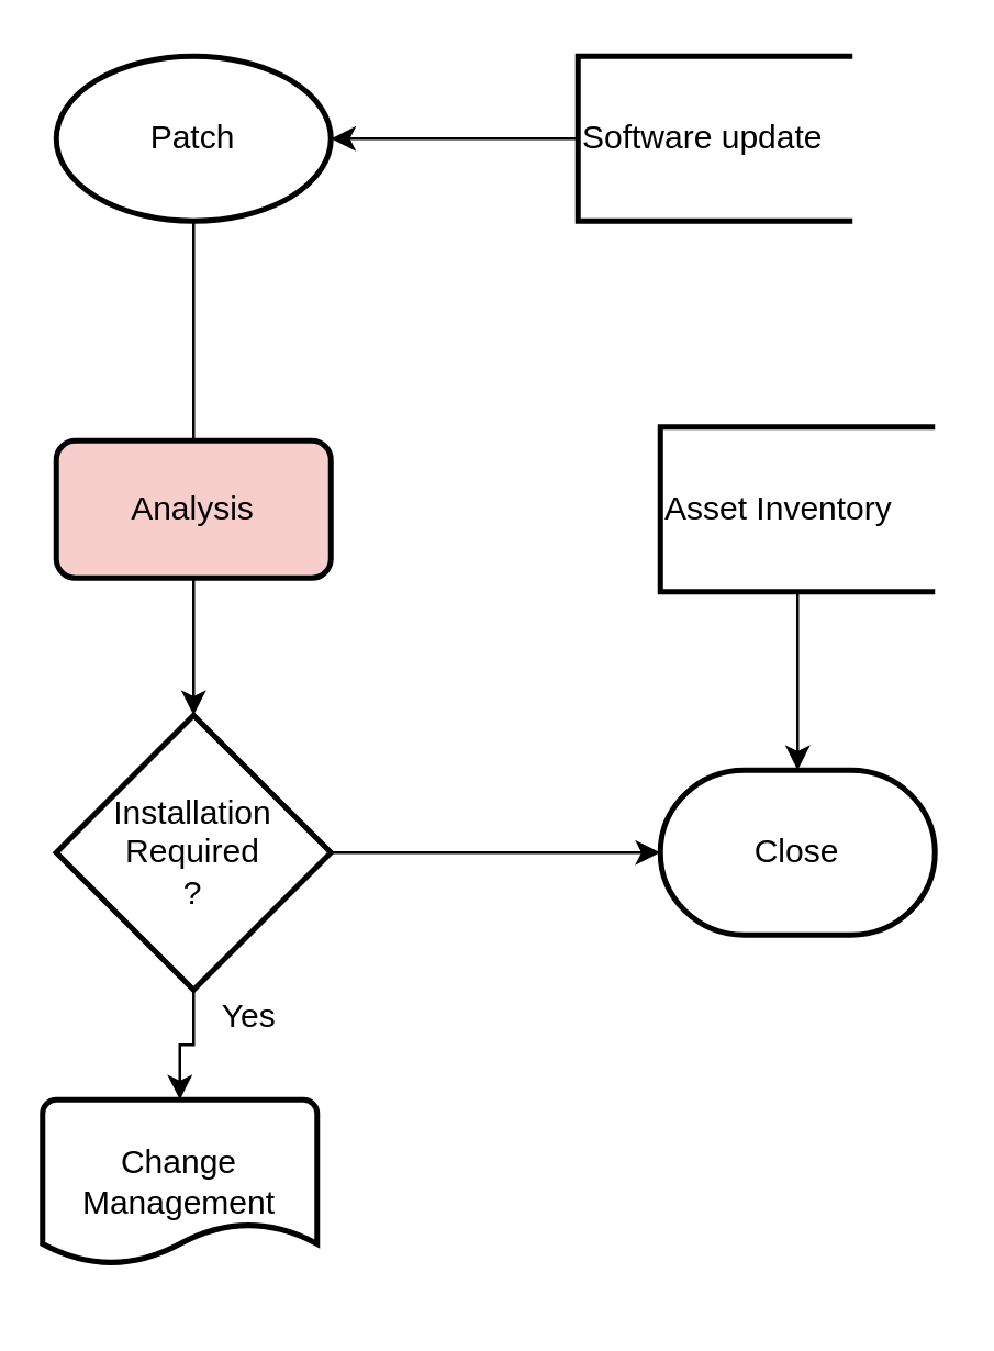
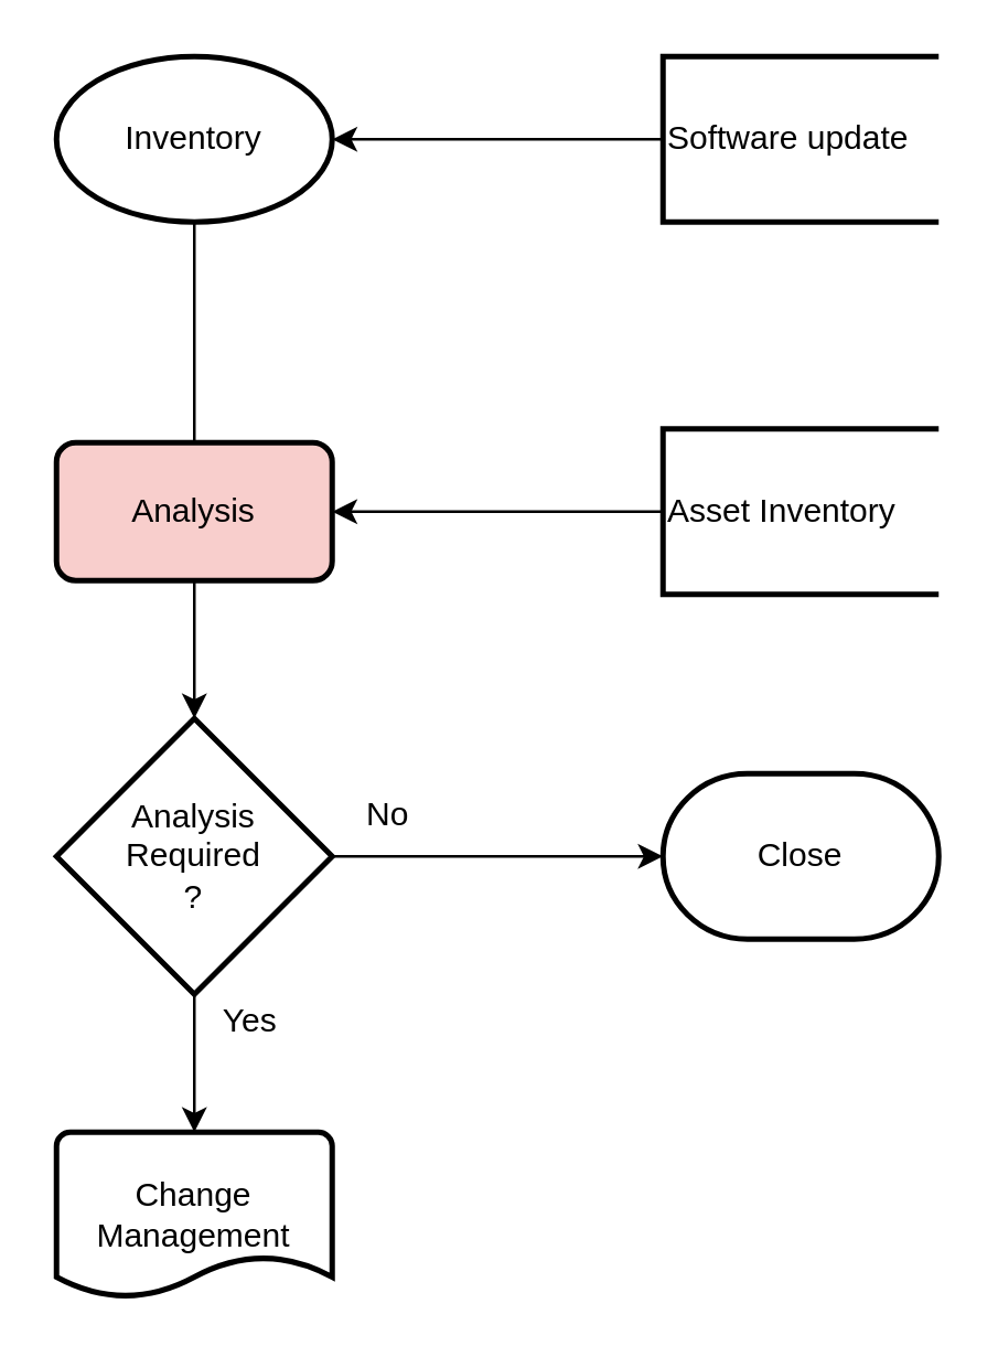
- <mxCell id="3" value="Patch" style="strokeWidth=2;html=1;shape=mxgraph.flowchart.start_1;whiteSpace=wrap;" vertex="1" parent="1"><mxGeometry x="20" y="20" width="100" height="60" as="geometry" /></mxCell>
+ <mxCell id="3" value="Inventory" style="strokeWidth=2;html=1;shape=mxgraph.flowchart.start_1;whiteSpace=wrap;" vertex="1" parent="1"><mxGeometry x="20" y="20" width="100" height="60" as="geometry" /></mxCell>
- <mxCell id="8" value="Software update" style="strokeWidth=2;html=1;shape=mxgraph.flowchart.annotation_1;align=left;pointerEvents=1;" vertex="1" parent="1"><mxGeometry x="210" y="20" width="100" height="60" as="geometry" /></mxCell>
+ <mxCell id="8" value="Software update" style="strokeWidth=2;html=1;shape=mxgraph.flowchart.annotation_1;align=left;pointerEvents=1;" vertex="1" parent="1"><mxGeometry x="240" y="20" width="100" height="60" as="geometry" /></mxCell>
- <mxCell id="9" style="edgeStyle=orthogonalEdgeStyle;rounded=0;orthogonalLoop=1;jettySize=auto;html=1;" edge="1" parent="1" source="10" target="6"><mxGeometry relative="1" as="geometry" /></mxCell>
+ <mxCell id="9" style="edgeStyle=orthogonalEdgeStyle;rounded=0;orthogonalLoop=1;jettySize=auto;html=1;entryX=1;entryY=0.5;entryDx=0;entryDy=0;" edge="1" parent="1" source="10" target="5"><mxGeometry relative="1" as="geometry" /></mxCell>
+ <mxCell id="14" value="No" style="text;html=1;align=center;verticalAlign=middle;resizable=0;points=[];autosize=1;strokeColor=none;fillColor=none;" vertex="1" parent="1"><mxGeometry x="120" y="280" width="40" height="30" as="geometry" /></mxCell>
- <mxCell id="13" value="Installation&lt;br&gt;Required&lt;br&gt;?" style="strokeWidth=2;html=1;shape=mxgraph.flowchart.decision;whiteSpace=wrap;" vertex="1" parent="1"><mxGeometry x="20" y="260" width="100" height="100" as="geometry" /></mxCell>
+ <mxCell id="13" value="Analysis&lt;br&gt;Required&lt;br&gt;?" style="strokeWidth=2;html=1;shape=mxgraph.flowchart.decision;whiteSpace=wrap;" vertex="1" parent="1"><mxGeometry x="20" y="260" width="100" height="100" as="geometry" /></mxCell>
- <mxCell id="15" value="Change Management" style="strokeWidth=2;html=1;shape=mxgraph.flowchart.document2;whiteSpace=wrap;size=0.25;" vertex="1" parent="1"><mxGeometry x="15" y="400" width="100" height="60" as="geometry" /></mxCell>
+ <mxCell id="15" value="Change Management" style="strokeWidth=2;html=1;shape=mxgraph.flowchart.document2;whiteSpace=wrap;size=0.25;" vertex="1" parent="1"><mxGeometry x="20" y="410" width="100" height="60" as="geometry" /></mxCell>
